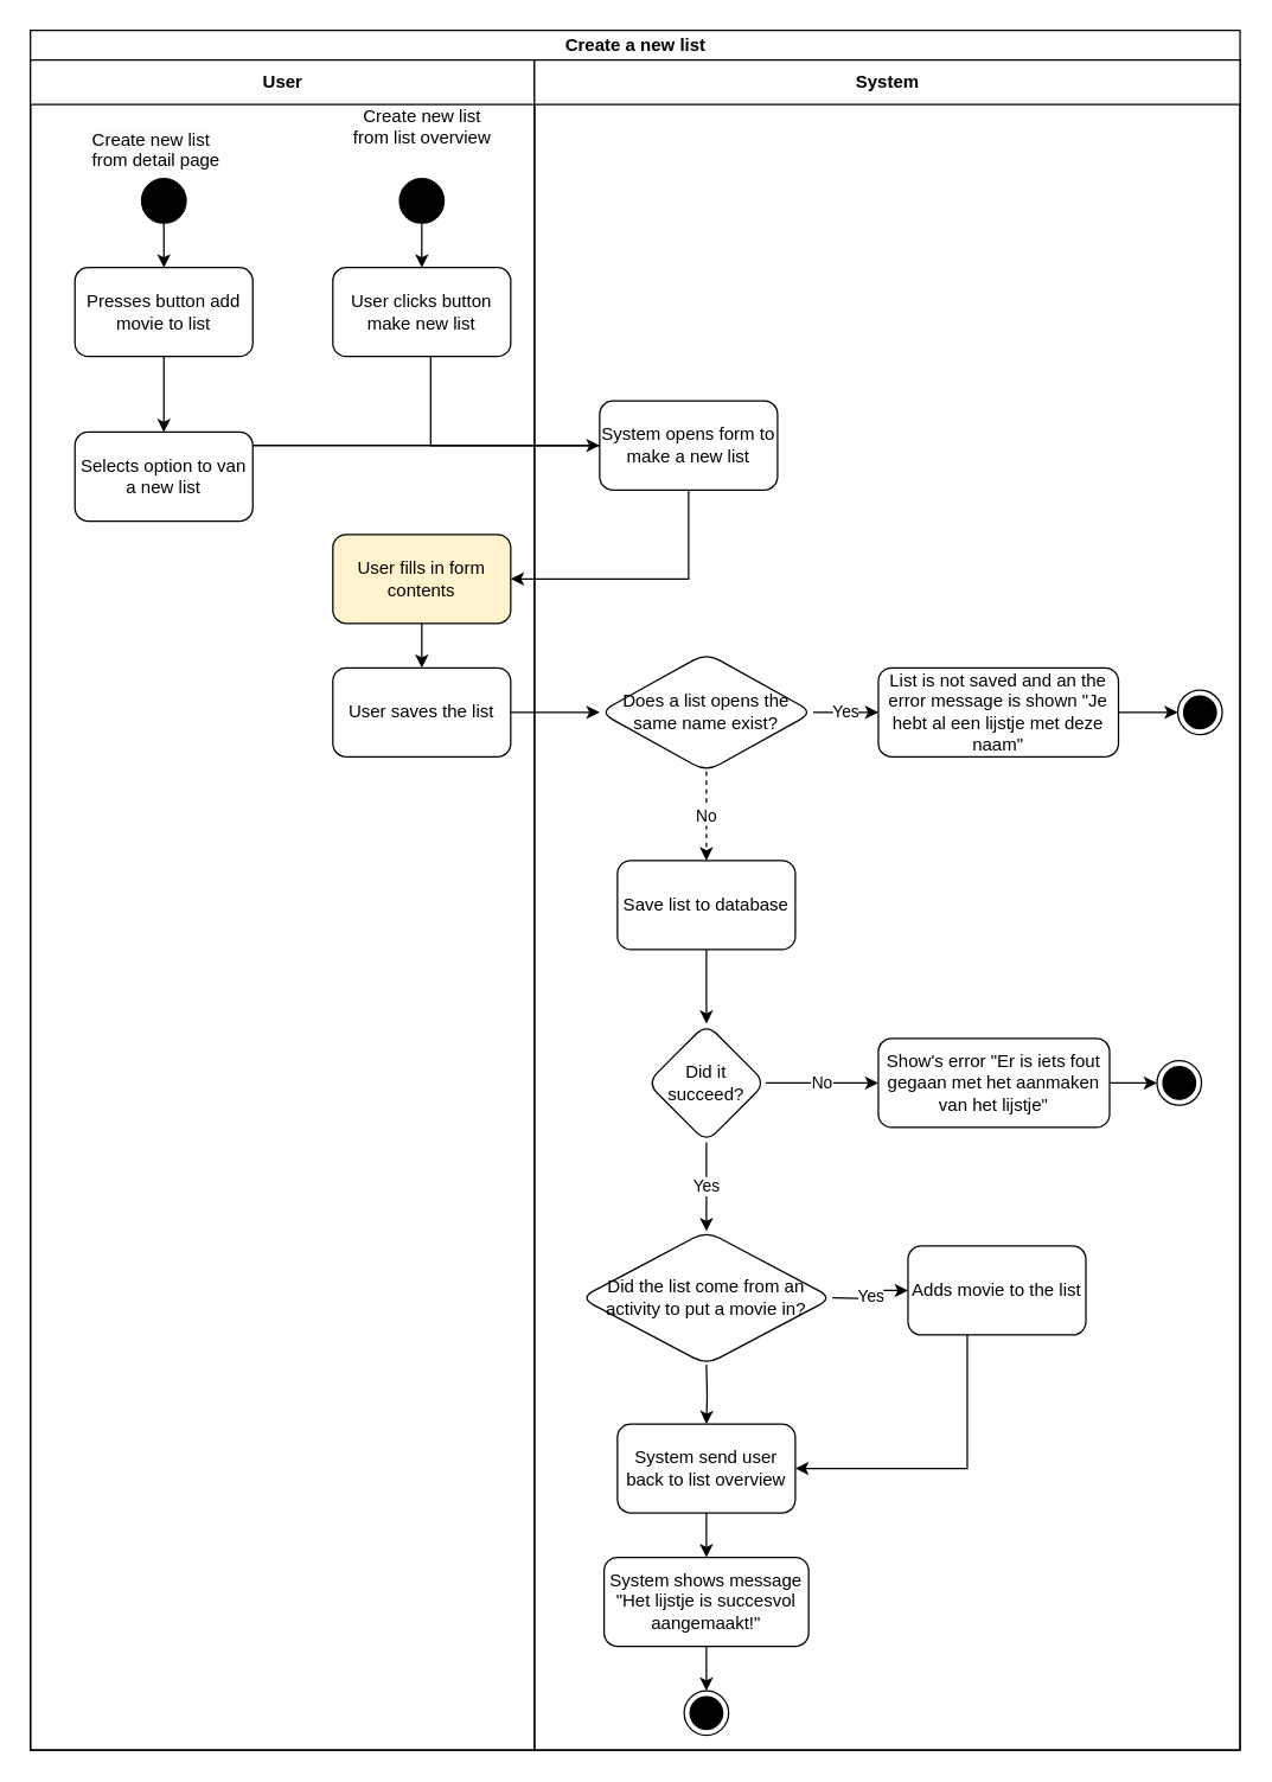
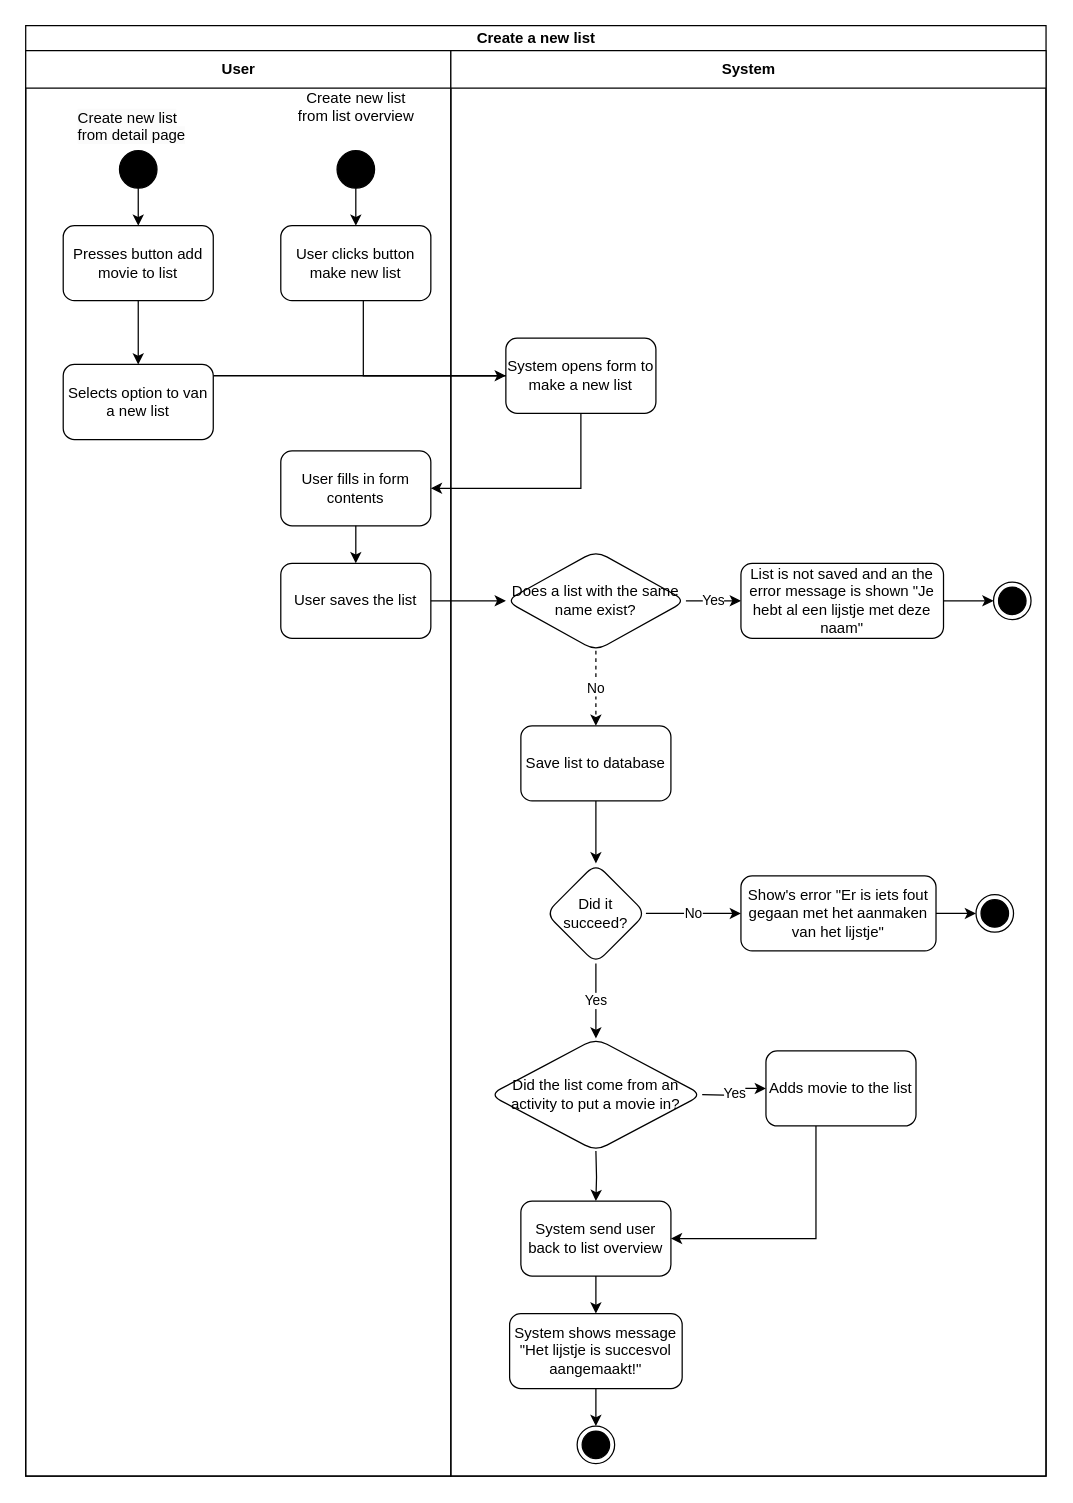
- <mxCell id="15" value="User fills in form contents" style="whiteSpace=wrap;html=1;rounded=1;fillColor=#fff2cc;" parent="4" vertex="1"><mxGeometry x="204" y="320" width="120" height="60" as="geometry" /></mxCell>
+ <mxCell id="15" value="User fills in form contents" style="whiteSpace=wrap;html=1;rounded=1;" parent="4" vertex="1"><mxGeometry x="204" y="320" width="120" height="60" as="geometry" /></mxCell>
- <mxCell id="20" value="Does a list opens the same name exist?" style="rhombus;whiteSpace=wrap;html=1;rounded=1;" parent="18" vertex="1"><mxGeometry x="44" y="400" width="144" height="80" as="geometry" /></mxCell>
+ <mxCell id="20" value="Does a list with the same name exist?" style="rhombus;whiteSpace=wrap;html=1;rounded=1;" parent="18" vertex="1"><mxGeometry x="44" y="400" width="144" height="80" as="geometry" /></mxCell>
